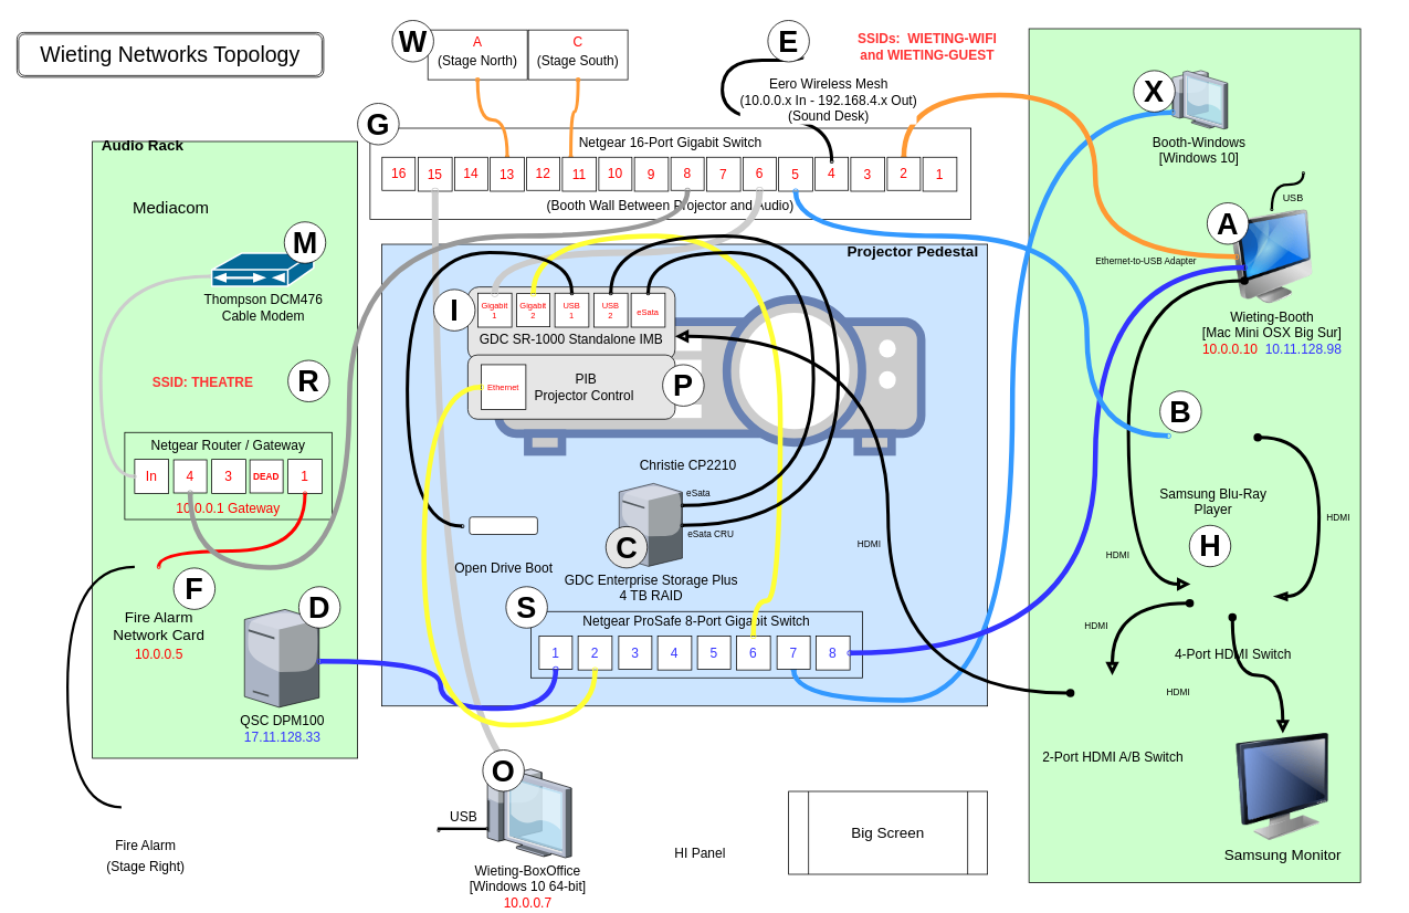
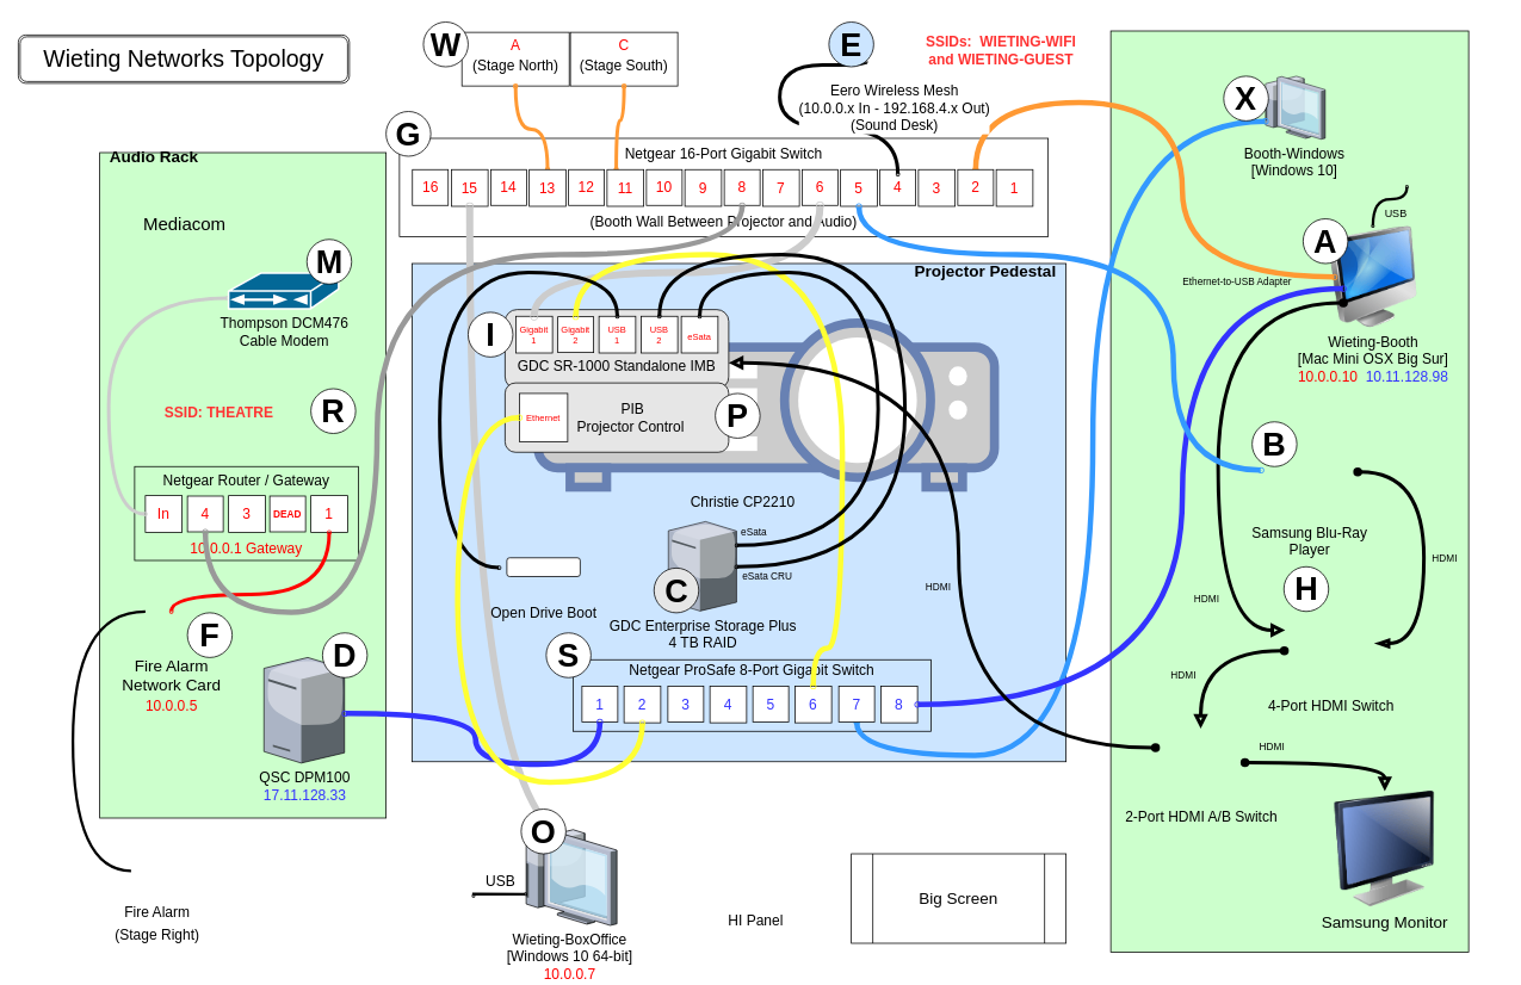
- <mxCell id="110" value="&lt;font style=&quot;font-size: 36px&quot;&gt;&lt;b&gt;E&lt;/b&gt;&lt;/font&gt;" style="ellipse;whiteSpace=wrap;html=1;aspect=fixed;" parent="1" vertex="1"><mxGeometry x="926" y="24" width="50" height="50" as="geometry" /></mxCell>
+ <mxCell id="110" value="&lt;font style=&quot;font-size: 36px&quot;&gt;&lt;b&gt;E&lt;/b&gt;&lt;/font&gt;" style="ellipse;whiteSpace=wrap;html=1;aspect=fixed;fillColor=#cce5ff;" parent="1" vertex="1"><mxGeometry x="926" y="24" width="50" height="50" as="geometry" /></mxCell>
- <mxCell id="144" style="edgeStyle=orthogonalEdgeStyle;rounded=0;html=1;startArrow=block;startFill=0;endArrow=oval;endFill=1;jettySize=auto;orthogonalLoop=1;strokeColor=#000000;strokeWidth=4;fontSize=26;fontColor=#FF0000;exitX=0.5;exitY=0;exitDx=0;exitDy=0;curved=1;" edge="1" parent="1" source="140" target="86"><mxGeometry relative="1" as="geometry"><mxPoint x="1607" y="842.25" as="sourcePoint" /><mxPoint x="1402" y="867.5" as="targetPoint" /></mxGeometry></mxCell>
+ <mxCell id="144" style="edgeStyle=orthogonalEdgeStyle;rounded=0;html=1;startArrow=block;startFill=0;endArrow=oval;endFill=1;jettySize=auto;orthogonalLoop=1;strokeColor=#000000;strokeWidth=4;fontSize=26;fontColor=#FF0000;entryX=0.99;entryY=0.847;entryDx=0;entryDy=0;exitX=0.5;exitY=0;exitDx=0;exitDy=0;curved=1;entryPerimeter=0;" edge="1" parent="1" source="140" target="141"><mxGeometry relative="1" as="geometry"><mxPoint x="1607" y="842.25" as="sourcePoint" /><mxPoint x="1402" y="867.5" as="targetPoint" /></mxGeometry></mxCell>
